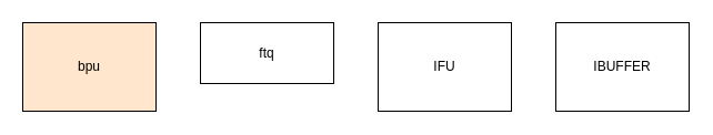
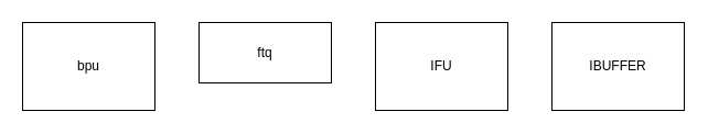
- <mxCell id="2" value="bpu" style="rounded=0;whiteSpace=wrap;html=1;fillColor=#ffe6cc;" vertex="1" parent="1"><mxGeometry x="20" y="20" width="120" height="80" as="geometry" /></mxCell>
+ <mxCell id="2" value="bpu" style="rounded=0;whiteSpace=wrap;html=1;" vertex="1" parent="1"><mxGeometry x="20" y="20" width="120" height="80" as="geometry" /></mxCell>
